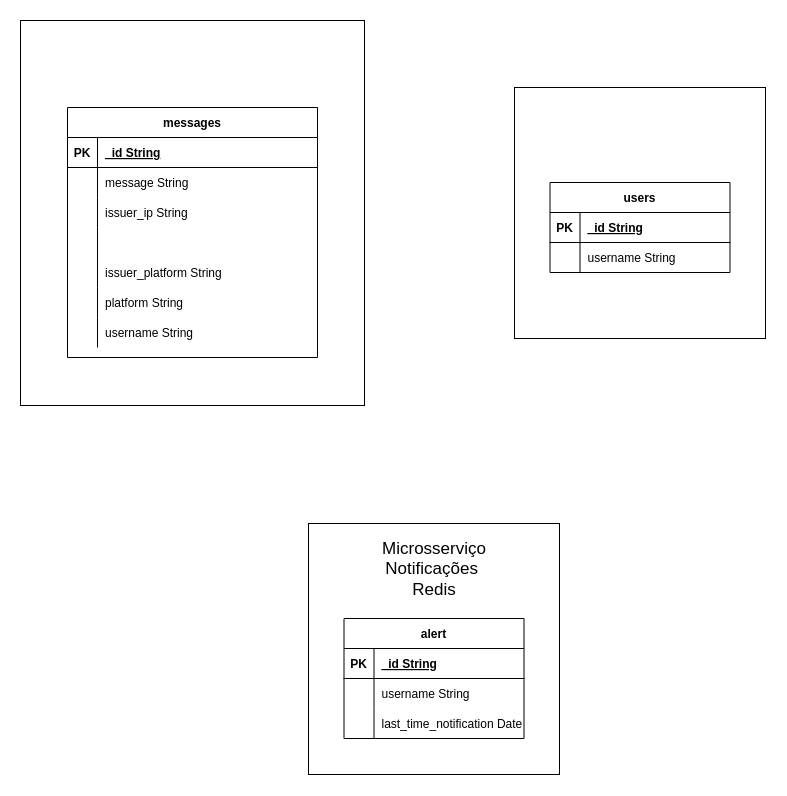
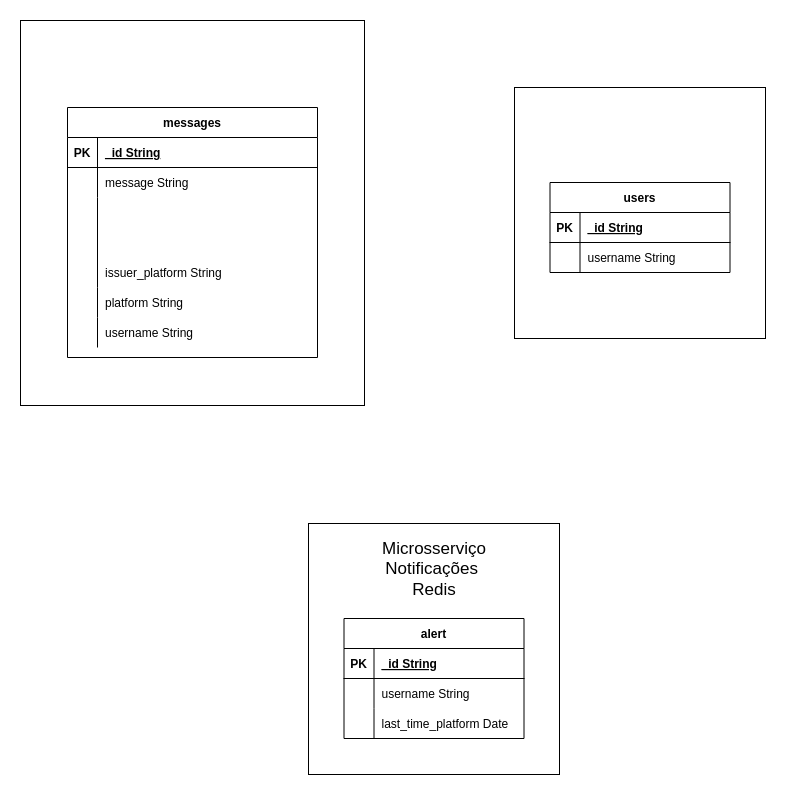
- <mxCell id="13" value="issuer_ip String" style="shape=partialRectangle;connectable=0;fillColor=none;top=0;left=0;bottom=0;right=0;align=left;spacingLeft=6;fontStyle=0;overflow=hidden;" parent="11" vertex="1"><mxGeometry x="30" width="220" height="30" as="geometry" /></mxCell>
- <mxCell id="42" value="last_time_notification Date" style="shape=partialRectangle;connectable=0;fillColor=none;top=0;left=0;bottom=0;right=0;align=left;spacingLeft=6;overflow=hidden;" vertex="1" parent="40"><mxGeometry x="30" width="150" height="30" as="geometry" /></mxCell>
+ <mxCell id="42" value="last_time_platform Date" style="shape=partialRectangle;connectable=0;fillColor=none;top=0;left=0;bottom=0;right=0;align=left;spacingLeft=6;overflow=hidden;" vertex="1" parent="40"><mxGeometry x="30" width="150" height="30" as="geometry" /></mxCell>
